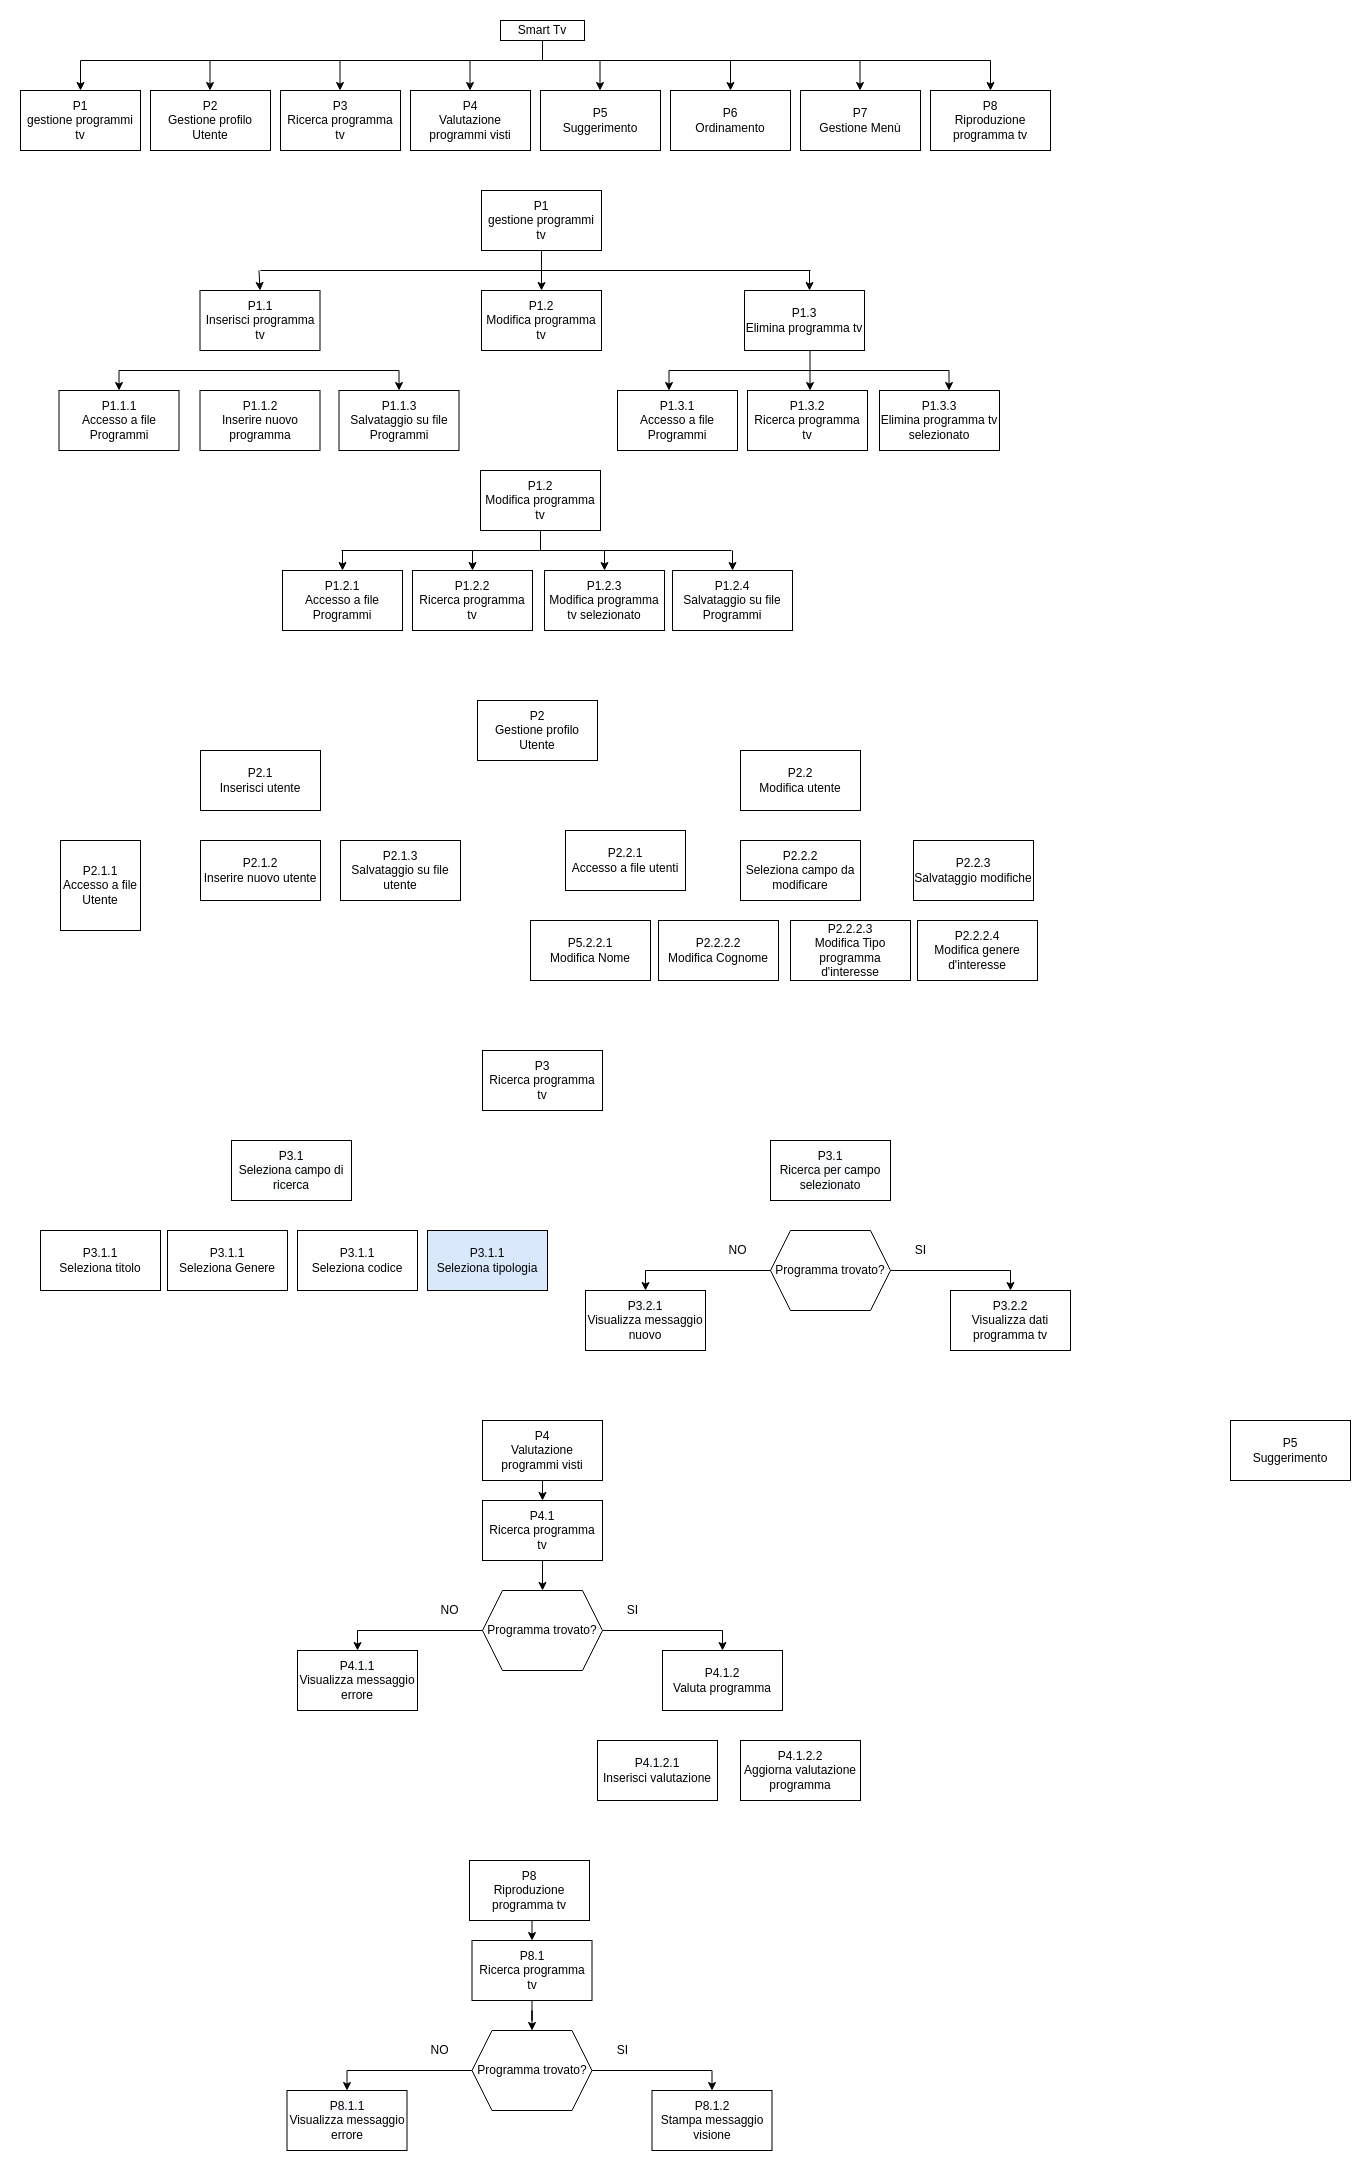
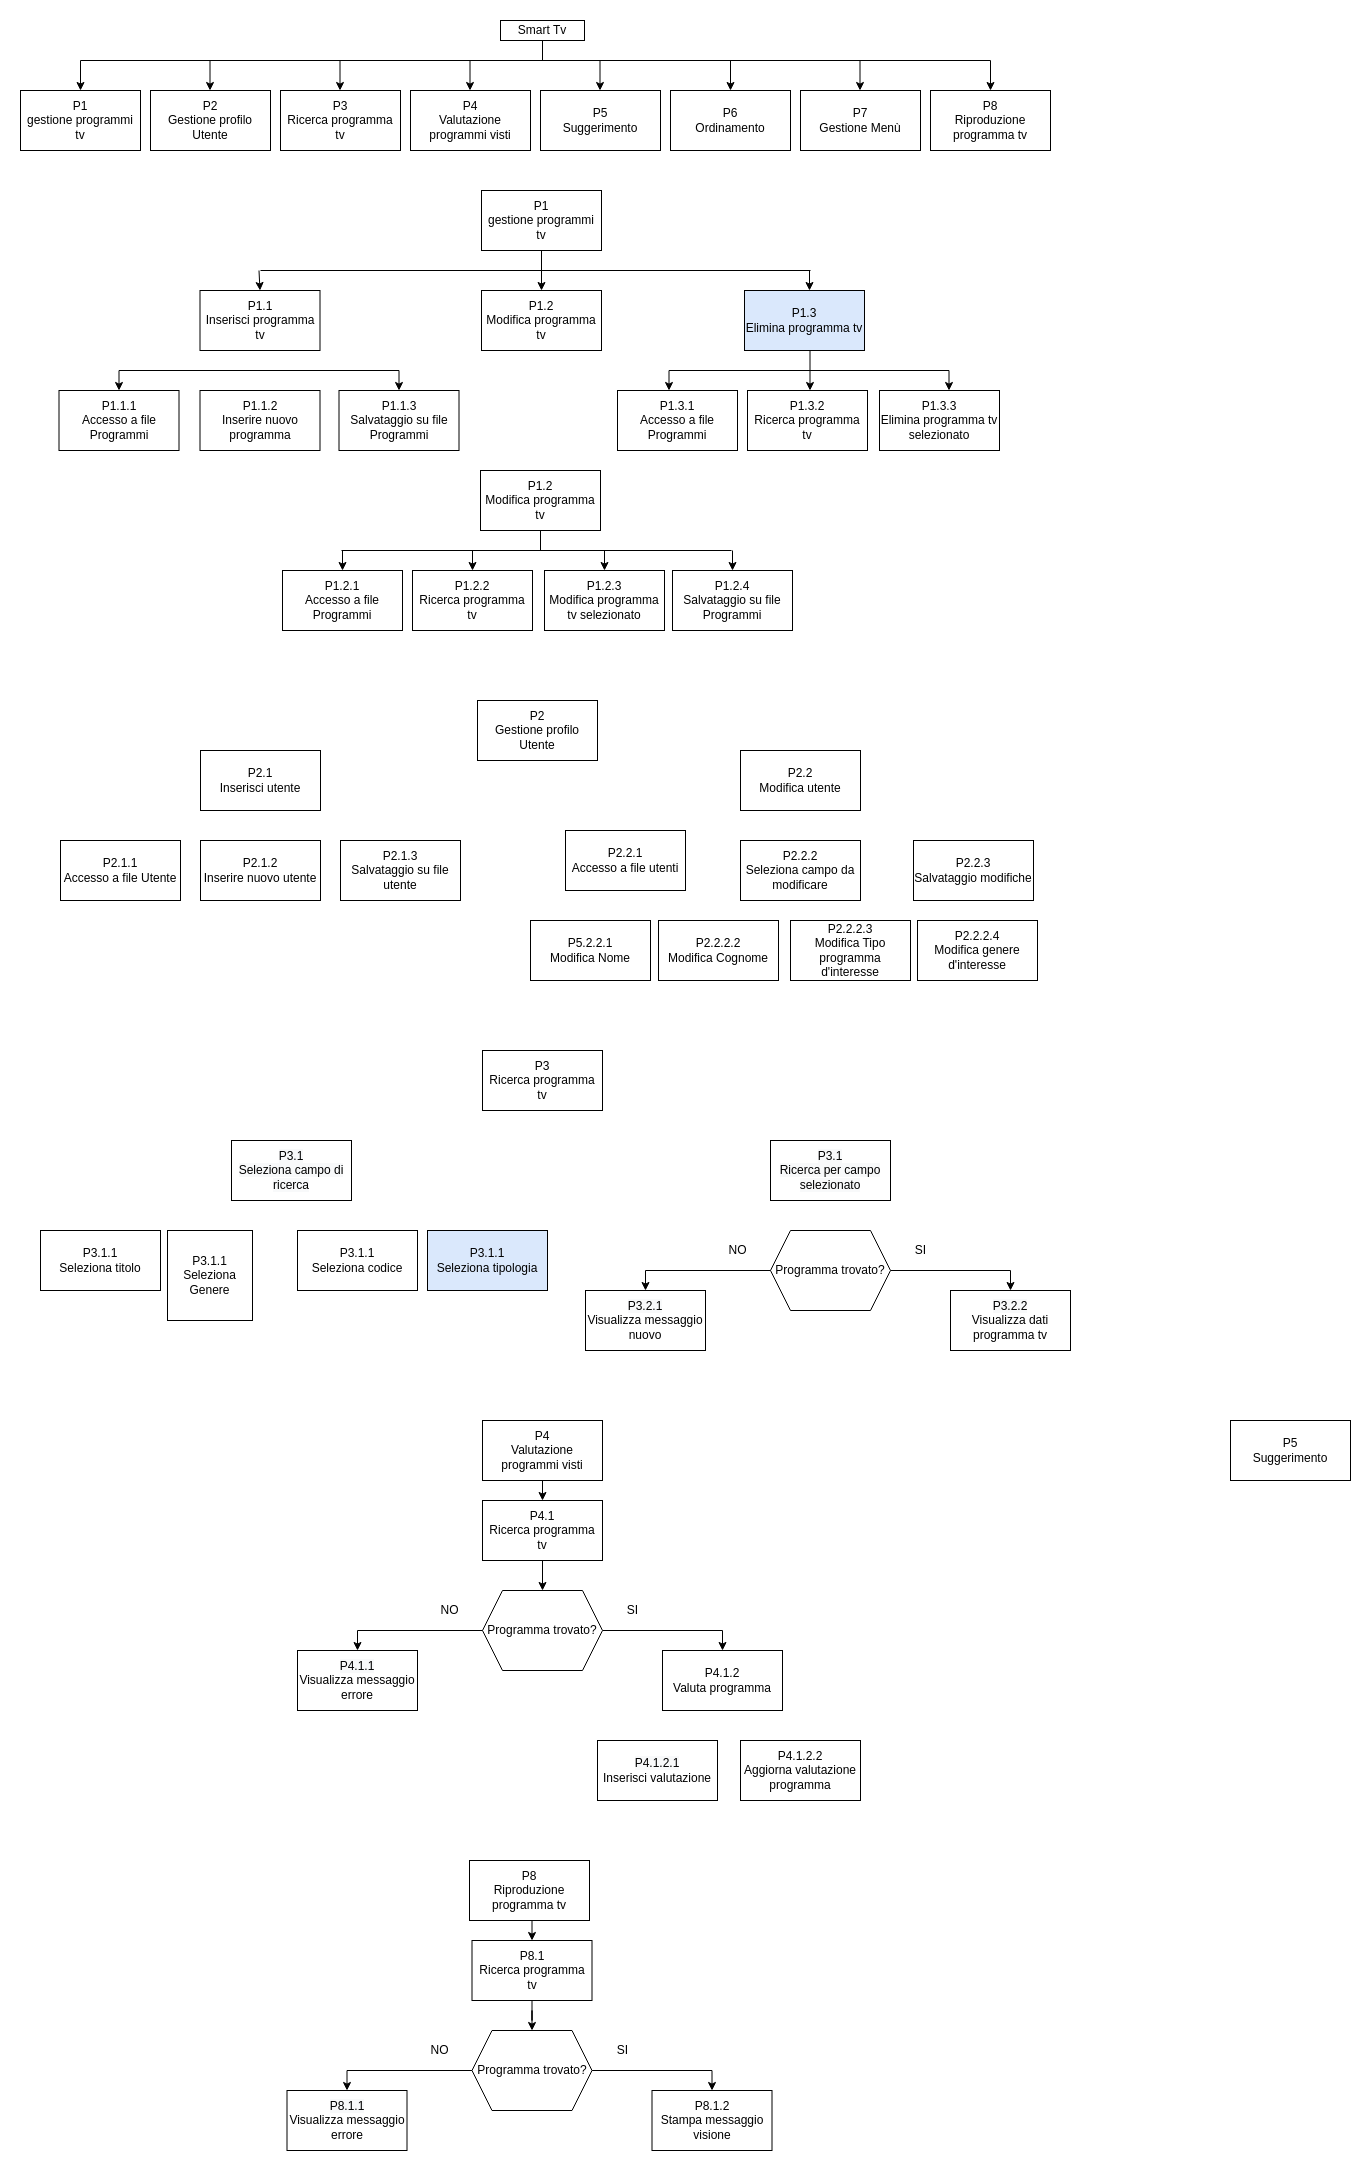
- <mxCell id="8" value="P1.3&lt;br&gt;Elimina programma tv" style="rounded=0;whiteSpace=wrap;html=1;" parent="1" vertex="1"><mxGeometry x="744" y="290" width="120" height="60" as="geometry" /></mxCell>
+ <mxCell id="8" value="P1.3&lt;br&gt;Elimina programma tv" style="rounded=0;whiteSpace=wrap;html=1;fillColor=#dae8fc;" parent="1" vertex="1"><mxGeometry x="744" y="290" width="120" height="60" as="geometry" /></mxCell>
- <mxCell id="39" value="P2.1.1&lt;br&gt;Accesso a file Utente" style="rounded=0;whiteSpace=wrap;html=1;" parent="1" vertex="1"><mxGeometry x="60" y="840" width="80" height="90" as="geometry" /></mxCell>
+ <mxCell id="39" value="P2.1.1&lt;br&gt;Accesso a file Utente" style="rounded=0;whiteSpace=wrap;html=1;" parent="1" vertex="1"><mxGeometry x="60" y="840" width="120" height="60" as="geometry" /></mxCell>
- <mxCell id="56" value="P3.1.1&lt;br&gt;Seleziona Genere" style="rounded=0;whiteSpace=wrap;html=1;" parent="1" vertex="1"><mxGeometry x="167" y="1230" width="120" height="60" as="geometry" /></mxCell>
+ <mxCell id="56" value="P3.1.1&lt;br&gt;Seleziona Genere" style="rounded=0;whiteSpace=wrap;html=1;" parent="1" vertex="1"><mxGeometry x="167" y="1230" width="85" height="90" as="geometry" /></mxCell>
